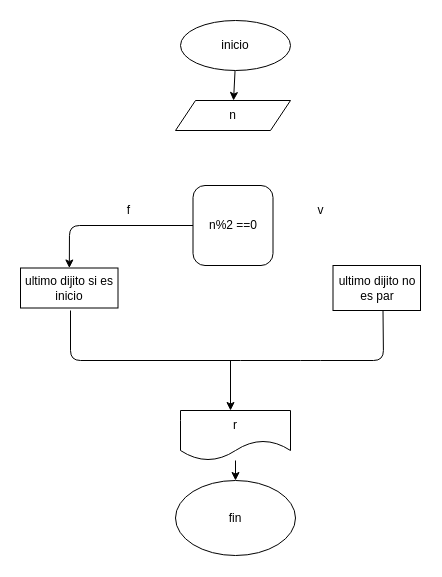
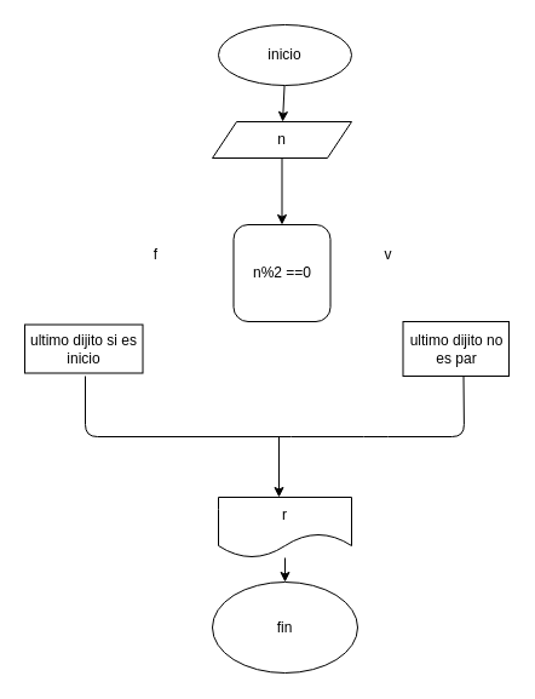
+ <mxCell id="4" value="" style="edgeStyle=none;html=1;" edge="1" parent="1" source="5" target="7"><mxGeometry relative="1" as="geometry" /></mxCell>
- <mxCell id="6" value="" style="edgeStyle=none;html=1;" edge="1" parent="1" source="7" target="9"><mxGeometry relative="1" as="geometry"><Array as="points"><mxPoint x="69" y="225" /></Array></mxGeometry></mxCell>
